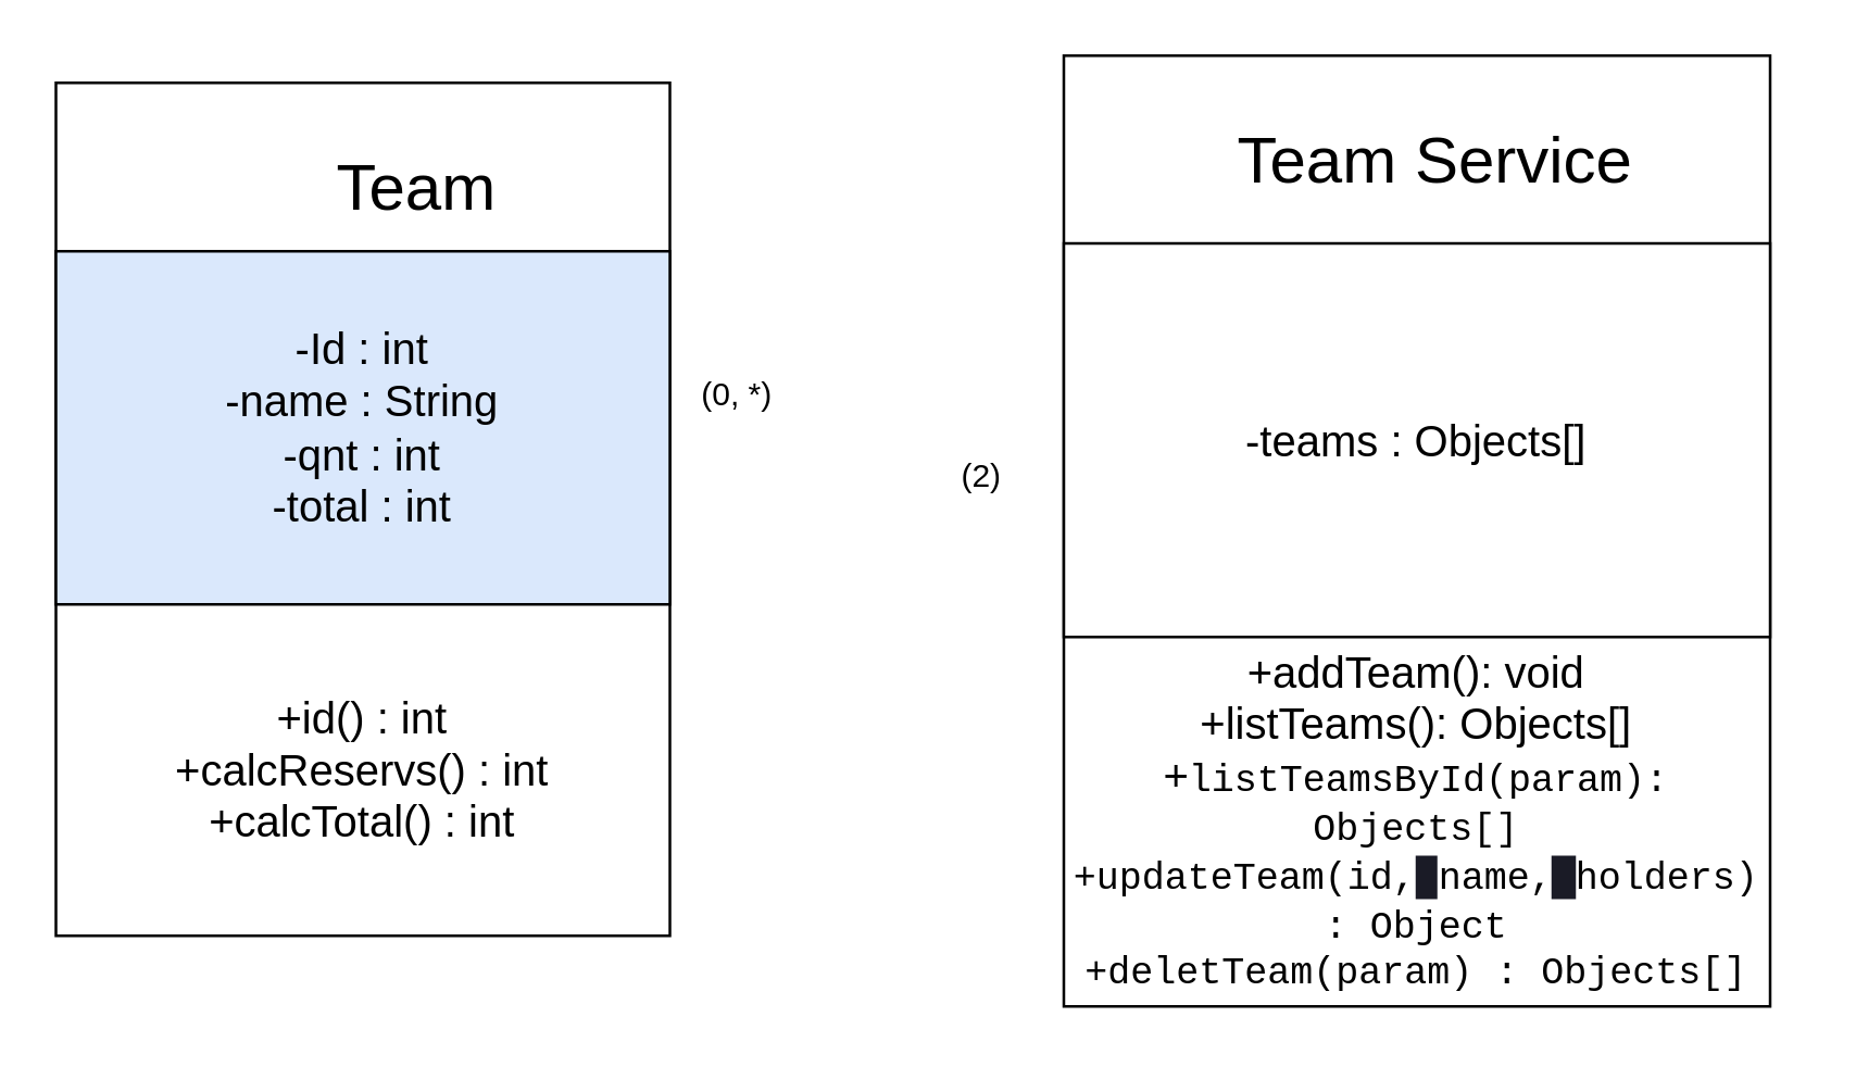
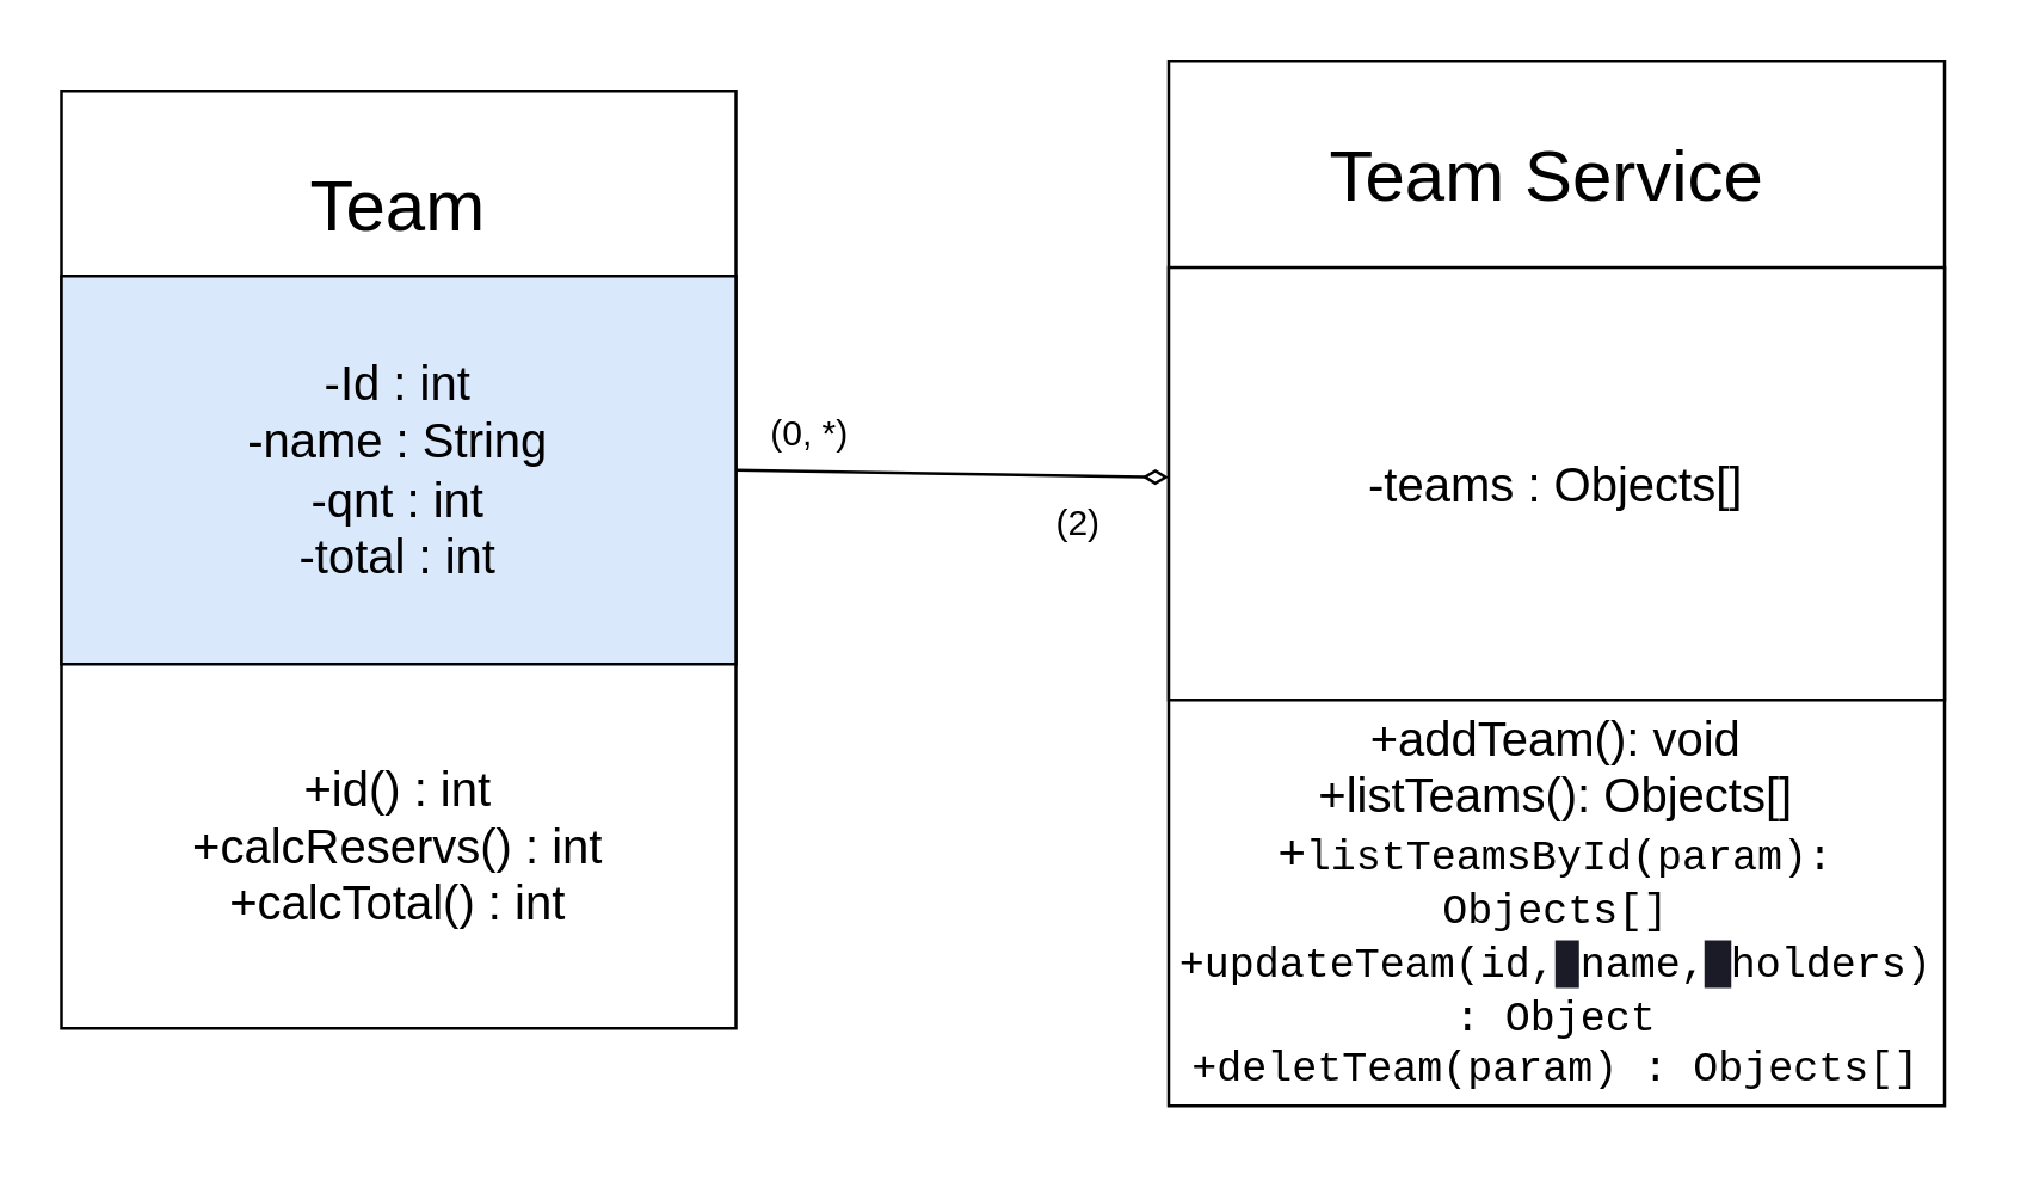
- <mxCell id="11" value="&lt;font style=&quot;font-size: 24px;&quot;&gt;Team Service&lt;/font&gt;" style="text;html=1;strokeColor=none;fillColor=none;align=center;verticalAlign=middle;whiteSpace=wrap;rounded=0;" vertex="1" parent="8"><mxGeometry x="34.513" y="22.293" width="203.628" height="33.439" as="geometry" /></mxCell>
+ <mxCell id="11" value="&lt;font style=&quot;font-size: 24px;&quot;&gt;Team Service&lt;/font&gt;" style="text;html=1;strokeColor=none;fillColor=none;align=center;verticalAlign=middle;whiteSpace=wrap;rounded=0;" vertex="1" parent="8"><mxGeometry x="24.513" y="22.293" width="203.628" height="33.439" as="geometry" /></mxCell>
- <mxCell id="5" value="&lt;font style=&quot;font-size: 24px;&quot;&gt;Team&lt;/font&gt;" style="text;html=1;strokeColor=none;fillColor=none;align=center;verticalAlign=middle;whiteSpace=wrap;rounded=0;" vertex="1" parent="2"><mxGeometry x="103" y="24" width="60" height="30" as="geometry" /></mxCell>
+ <mxCell id="5" value="&lt;font style=&quot;font-size: 24px;&quot;&gt;Team&lt;/font&gt;" style="text;html=1;strokeColor=none;fillColor=none;align=center;verticalAlign=middle;whiteSpace=wrap;rounded=0;" vertex="1" parent="2"><mxGeometry x="83" y="24" width="60" height="30" as="geometry" /></mxCell>
+ <mxCell id="13" style="edgeStyle=none;html=1;exitX=1;exitY=0.5;exitDx=0;exitDy=0;fontSize=14;endArrow=diamondThin;endFill=0;" edge="1" parent="1" source="4" target="10"><mxGeometry relative="1" as="geometry" /></mxCell>
